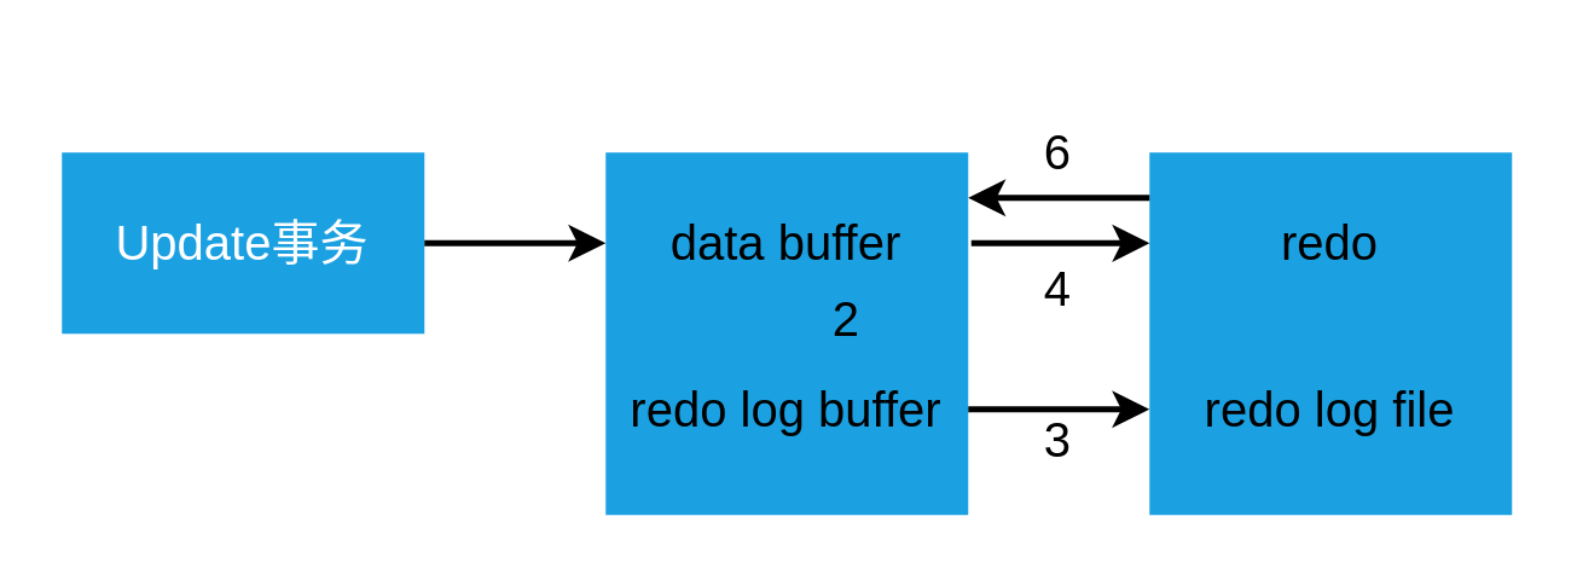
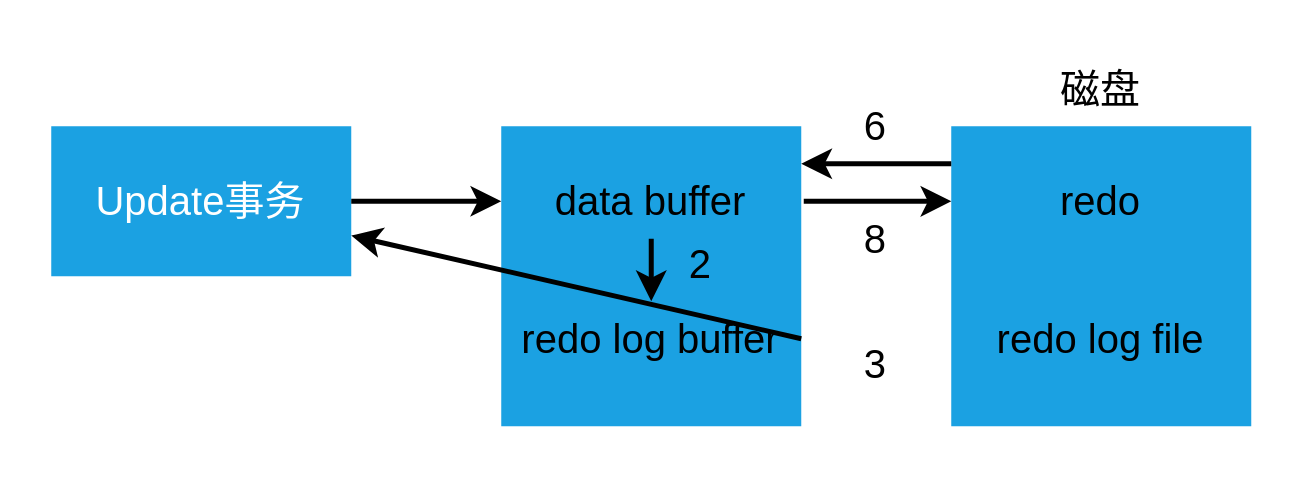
+ <mxCell id="9" value="磁盘" style="text;html=1;strokeColor=none;fillColor=none;align=center;verticalAlign=middle;whiteSpace=wrap;rounded=0;fontSize=16;fontColor=#000000;" vertex="1" parent="1"><mxGeometry x="410" y="20" width="60" height="30" as="geometry" /></mxCell>
- <mxCell id="17" value="4" style="text;html=1;strokeColor=none;fillColor=none;align=center;verticalAlign=middle;whiteSpace=wrap;rounded=0;fontSize=16;fontColor=#000000;" vertex="1" parent="1"><mxGeometry x="320" y="80" width="60" height="30" as="geometry" /></mxCell>
+ <mxCell id="17" value="8" style="text;html=1;strokeColor=none;fillColor=none;align=center;verticalAlign=middle;whiteSpace=wrap;rounded=0;fontSize=16;fontColor=#000000;" vertex="1" parent="1"><mxGeometry x="320" y="80" width="60" height="30" as="geometry" /></mxCell>
+ <mxCell id="11" value="" style="endArrow=classic;html=1;fontSize=16;fontColor=#000000;exitX=0.5;exitY=1;exitDx=0;exitDy=0;entryX=0.5;entryY=0;entryDx=0;entryDy=0;strokeColor=#000000;strokeWidth=2;" edge="1" parent="1" source="4" target="5"><mxGeometry width="50" height="50" relative="1" as="geometry"><mxPoint x="150" y="90" as="sourcePoint" /><mxPoint x="210" y="90" as="targetPoint" /></mxGeometry></mxCell>
- <mxCell id="12" value="" style="endArrow=classic;html=1;fontSize=16;fontColor=#000000;exitX=1;exitY=0.5;exitDx=0;exitDy=0;entryX=0;entryY=0.5;entryDx=0;entryDy=0;strokeColor=#000000;strokeWidth=2;" edge="1" parent="1" source="5" target="8"><mxGeometry width="50" height="50" relative="1" as="geometry"><mxPoint x="150" y="90" as="sourcePoint" /><mxPoint x="210" y="90" as="targetPoint" /></mxGeometry></mxCell>
+ <mxCell id="12" value="" style="endArrow=classic;html=1;fontSize=16;fontColor=#000000;exitX=1;exitY=0.5;exitDx=0;exitDy=0;strokeColor=#000000;strokeWidth=2;" edge="1" parent="1" source="5" target="2"><mxGeometry width="50" height="50" relative="1" as="geometry"><mxPoint x="150" y="90" as="sourcePoint" /><mxPoint x="210" y="90" as="targetPoint" /></mxGeometry></mxCell>
